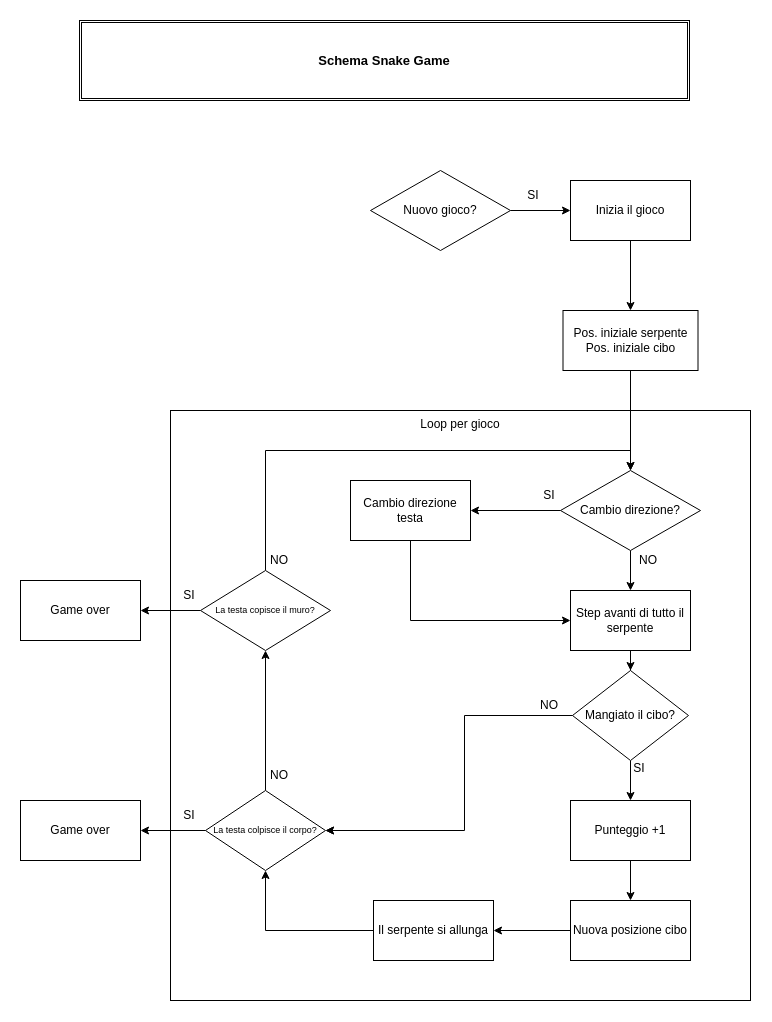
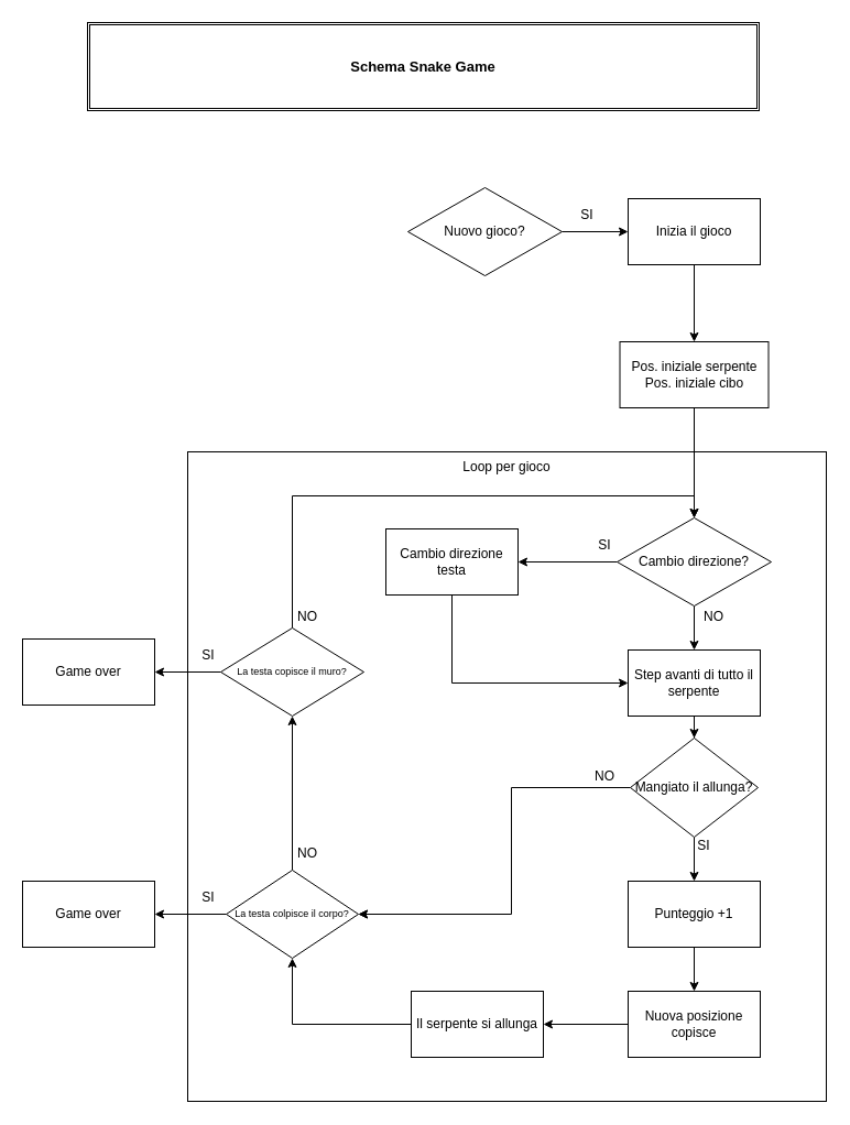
- <mxCell id="17" value="Mangiato il cibo?" style="rhombus;whiteSpace=wrap;html=1;rounded=0;" vertex="1" parent="1"><mxGeometry x="572" y="670" width="116" height="90" as="geometry" /></mxCell>
+ <mxCell id="17" value="Mangiato il allunga?" style="rhombus;whiteSpace=wrap;html=1;rounded=0;" vertex="1" parent="1"><mxGeometry x="572" y="670" width="116" height="90" as="geometry" /></mxCell>
- <mxCell id="21" value="Nuova posizione cibo" style="rounded=0;whiteSpace=wrap;html=1;" vertex="1" parent="1"><mxGeometry x="570" y="900" width="120" height="60" as="geometry" /></mxCell>
+ <mxCell id="21" value="Nuova posizione copisce" style="rounded=0;whiteSpace=wrap;html=1;" vertex="1" parent="1"><mxGeometry x="570" y="900" width="120" height="60" as="geometry" /></mxCell>
